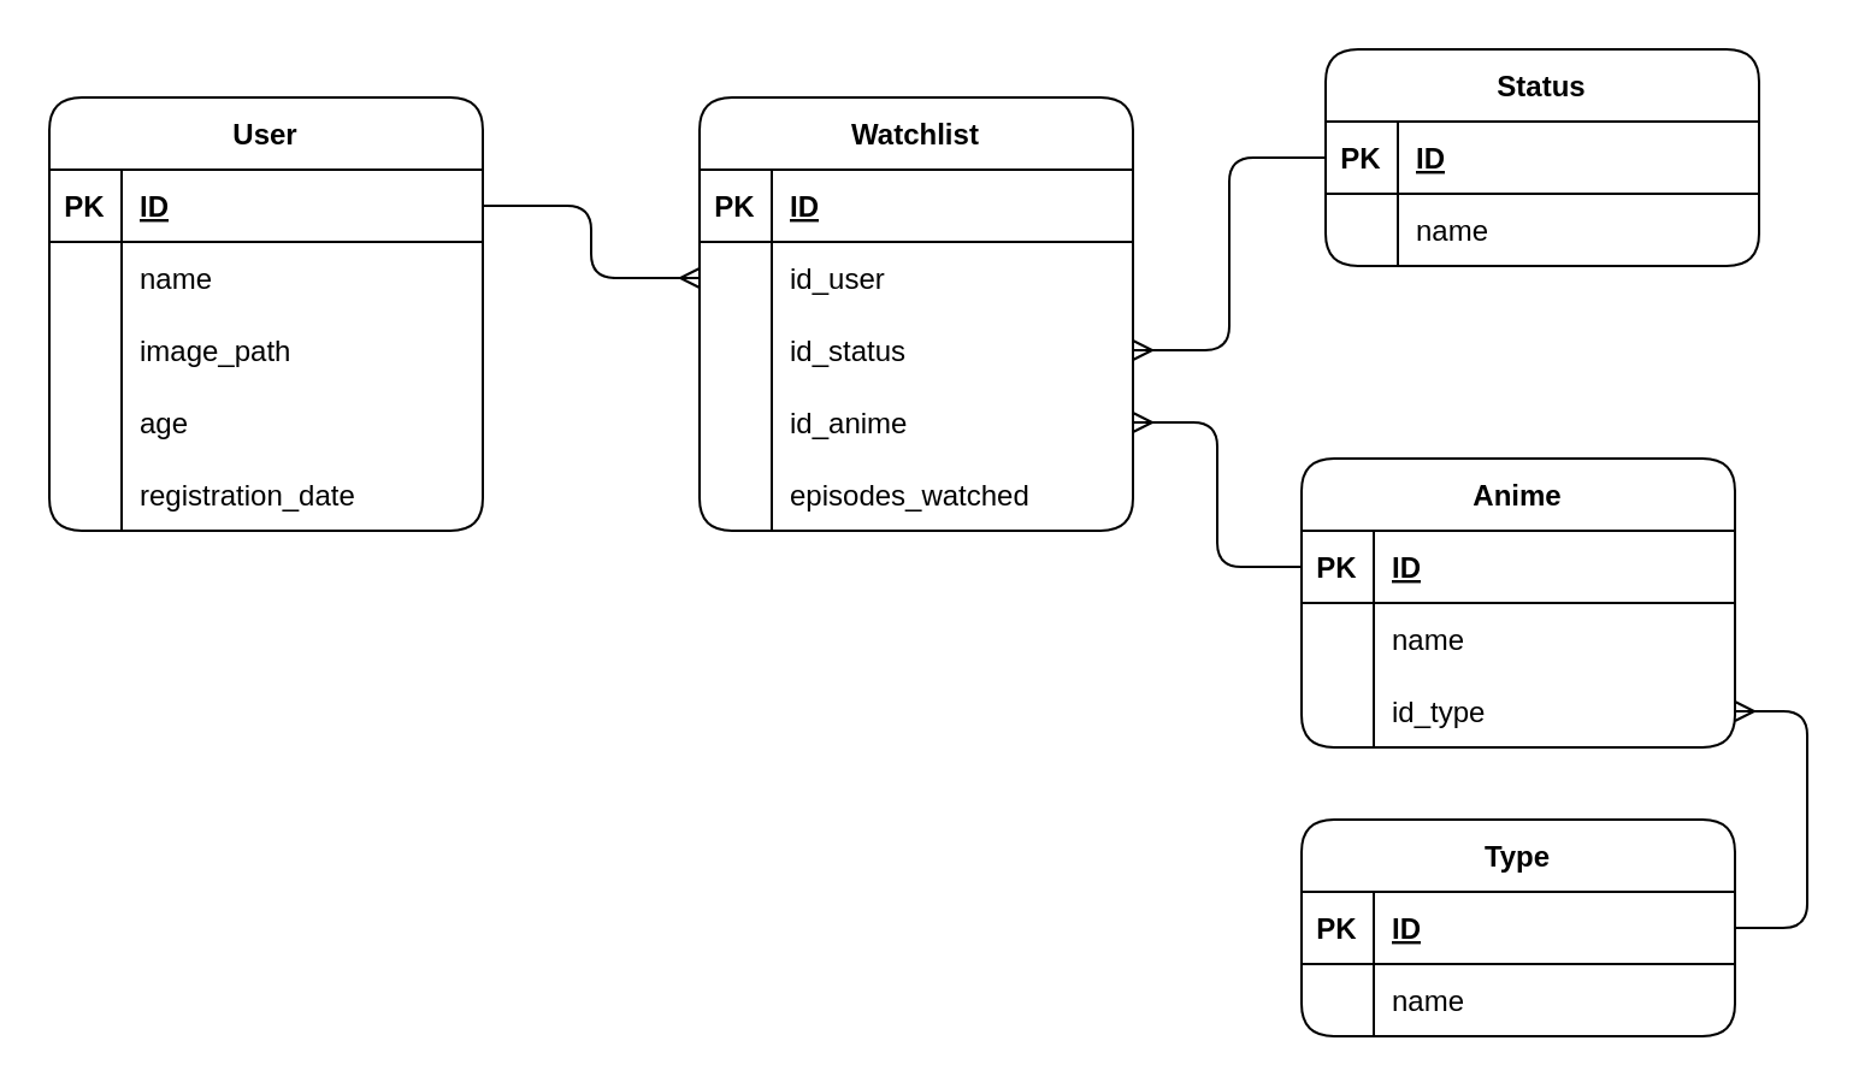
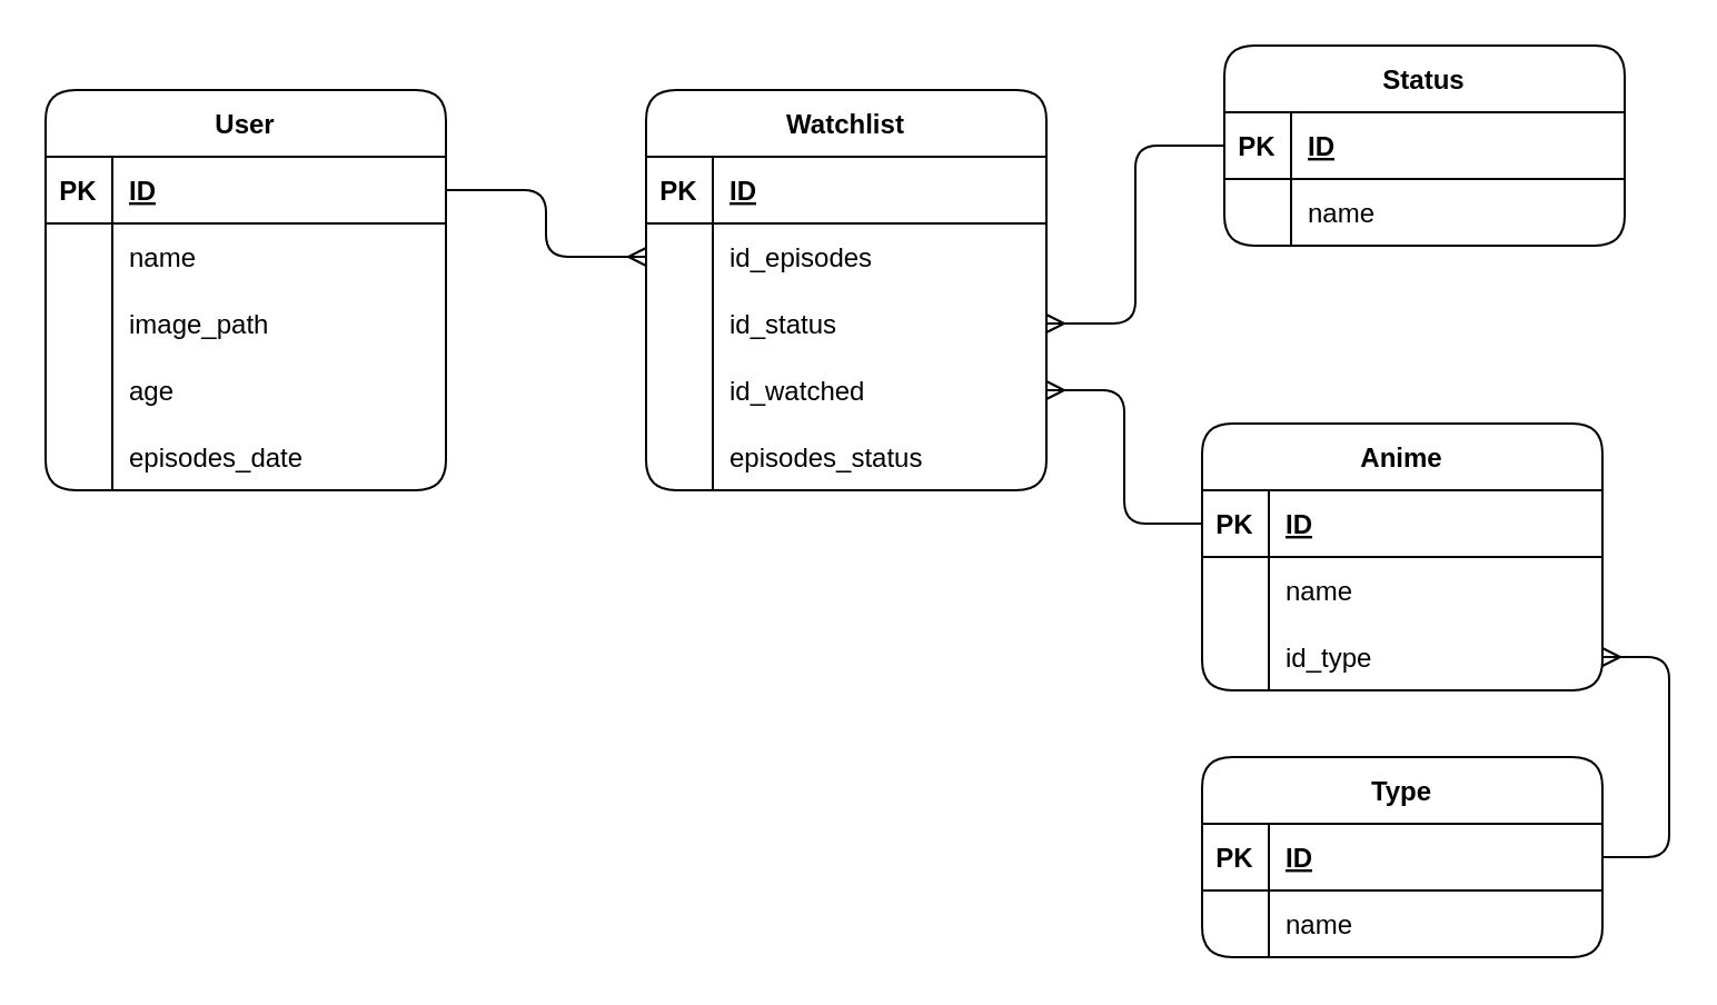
- <mxCell id="24" value="id_user" style="shape=partialRectangle;connectable=0;fillColor=none;top=0;left=0;bottom=0;right=0;align=left;spacingLeft=6;overflow=hidden;" vertex="1" parent="22"><mxGeometry x="30" width="150" height="30" as="geometry"><mxRectangle width="150" height="30" as="alternateBounds" /></mxGeometry></mxCell>
+ <mxCell id="24" value="id_episodes" style="shape=partialRectangle;connectable=0;fillColor=none;top=0;left=0;bottom=0;right=0;align=left;spacingLeft=6;overflow=hidden;" vertex="1" parent="22"><mxGeometry x="30" width="150" height="30" as="geometry"><mxRectangle width="150" height="30" as="alternateBounds" /></mxGeometry></mxCell>
- <mxCell id="30" value="id_anime" style="shape=partialRectangle;connectable=0;fillColor=none;top=0;left=0;bottom=0;right=0;align=left;spacingLeft=6;overflow=hidden;" vertex="1" parent="28"><mxGeometry x="30" width="150" height="30" as="geometry"><mxRectangle width="150" height="30" as="alternateBounds" /></mxGeometry></mxCell>
+ <mxCell id="30" value="id_watched" style="shape=partialRectangle;connectable=0;fillColor=none;top=0;left=0;bottom=0;right=0;align=left;spacingLeft=6;overflow=hidden;" vertex="1" parent="28"><mxGeometry x="30" width="150" height="30" as="geometry"><mxRectangle width="150" height="30" as="alternateBounds" /></mxGeometry></mxCell>
- <mxCell id="17" value="registration_date" style="shape=partialRectangle;connectable=0;fillColor=none;top=0;left=0;bottom=0;right=0;align=left;spacingLeft=6;overflow=hidden;" vertex="1" parent="15"><mxGeometry x="30" width="150" height="30" as="geometry"><mxRectangle width="150" height="30" as="alternateBounds" /></mxGeometry></mxCell>
+ <mxCell id="17" value="episodes_date" style="shape=partialRectangle;connectable=0;fillColor=none;top=0;left=0;bottom=0;right=0;align=left;spacingLeft=6;overflow=hidden;" vertex="1" parent="15"><mxGeometry x="30" width="150" height="30" as="geometry"><mxRectangle width="150" height="30" as="alternateBounds" /></mxGeometry></mxCell>
- <mxCell id="33" value="episodes_watched" style="shape=partialRectangle;connectable=0;fillColor=none;top=0;left=0;bottom=0;right=0;align=left;spacingLeft=6;overflow=hidden;" vertex="1" parent="31"><mxGeometry x="30" width="150" height="30" as="geometry"><mxRectangle width="150" height="30" as="alternateBounds" /></mxGeometry></mxCell>
+ <mxCell id="33" value="episodes_status" style="shape=partialRectangle;connectable=0;fillColor=none;top=0;left=0;bottom=0;right=0;align=left;spacingLeft=6;overflow=hidden;" vertex="1" parent="31"><mxGeometry x="30" width="150" height="30" as="geometry"><mxRectangle width="150" height="30" as="alternateBounds" /></mxGeometry></mxCell>
